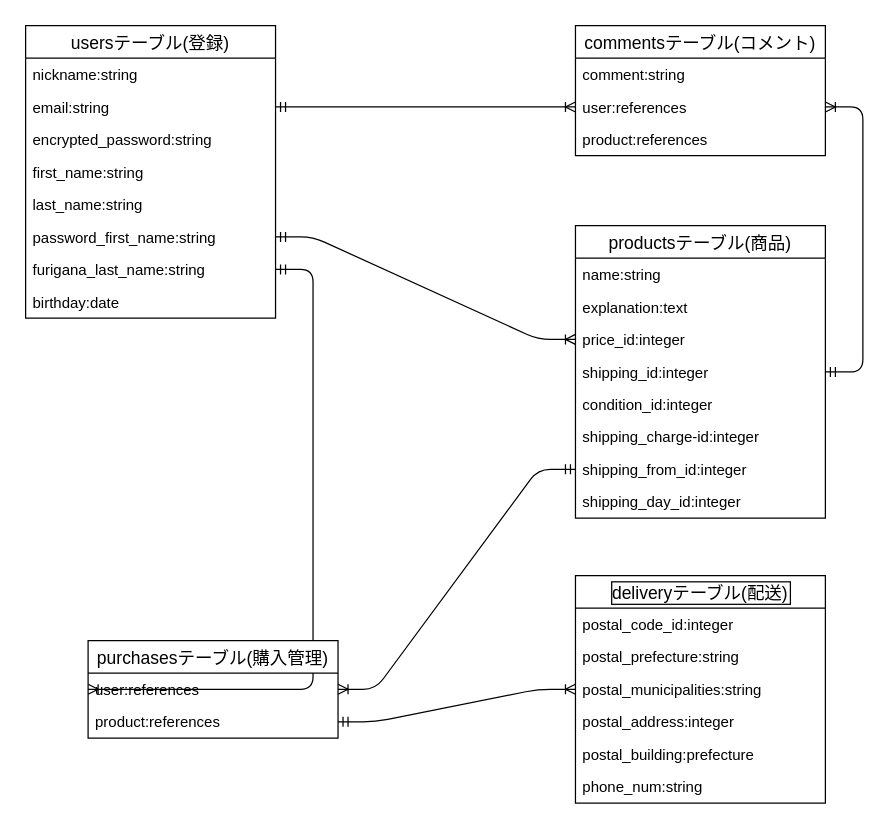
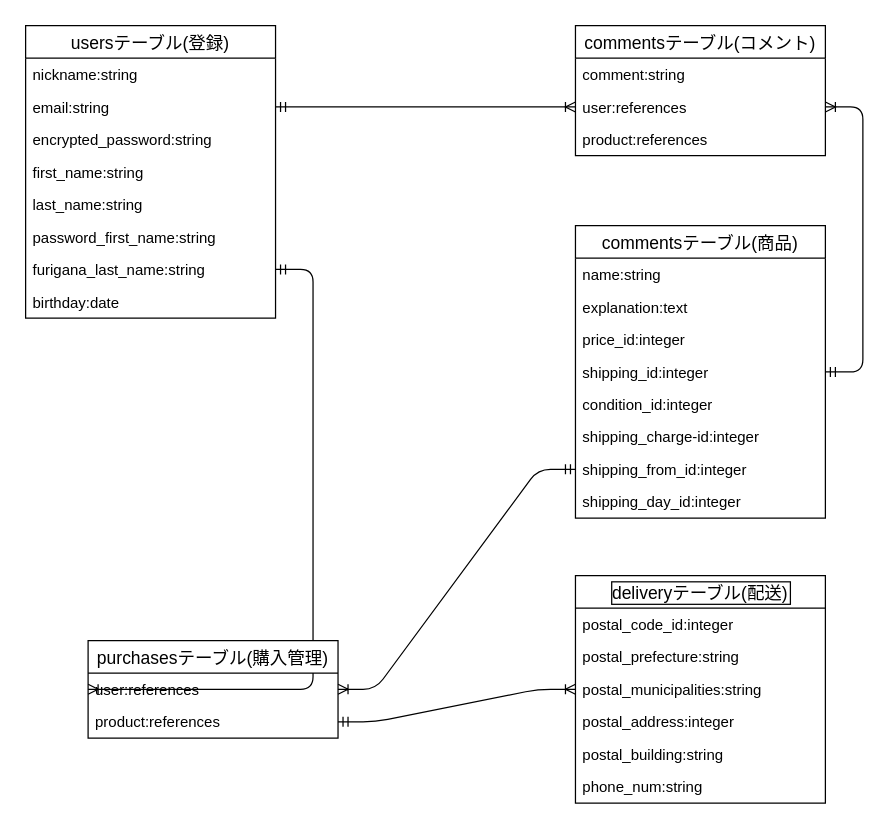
- <mxCell id="18" value="productsテーブル(商品)" style="swimlane;fontStyle=0;childLayout=stackLayout;horizontal=1;startSize=26;horizontalStack=0;resizeParent=1;resizeParentMax=0;resizeLast=0;collapsible=1;marginBottom=0;align=center;fontSize=14;" vertex="1" parent="1"><mxGeometry x="460" y="180" width="200" height="234" as="geometry" /></mxCell>
+ <mxCell id="18" value="commentsテーブル(商品)" style="swimlane;fontStyle=0;childLayout=stackLayout;horizontal=1;startSize=26;horizontalStack=0;resizeParent=1;resizeParentMax=0;resizeLast=0;collapsible=1;marginBottom=0;align=center;fontSize=14;" vertex="1" parent="1"><mxGeometry x="460" y="180" width="200" height="234" as="geometry" /></mxCell>
- <mxCell id="2" value="" style="edgeStyle=entityRelationEdgeStyle;fontSize=12;html=1;endArrow=ERoneToMany;startArrow=ERmandOne;exitX=1;exitY=0.5;exitDx=0;exitDy=0;" edge="1" parent="1" source="11" target="21"><mxGeometry width="100" height="100" relative="1" as="geometry"><mxPoint x="220" y="550" as="sourcePoint" /><mxPoint x="490" y="520" as="targetPoint" /></mxGeometry></mxCell>
- <mxCell id="32" value="postal_building:prefecture" style="text;strokeColor=none;fillColor=none;spacingLeft=4;spacingRight=4;overflow=hidden;rotatable=0;points=[[0,0.5],[1,0.5]];portConstraint=eastwest;fontSize=12;" vertex="1" parent="27"><mxGeometry y="130" width="200" height="26" as="geometry" /></mxCell>
+ <mxCell id="32" value="postal_building:string" style="text;strokeColor=none;fillColor=none;spacingLeft=4;spacingRight=4;overflow=hidden;rotatable=0;points=[[0,0.5],[1,0.5]];portConstraint=eastwest;fontSize=12;" vertex="1" parent="27"><mxGeometry y="130" width="200" height="26" as="geometry" /></mxCell>
